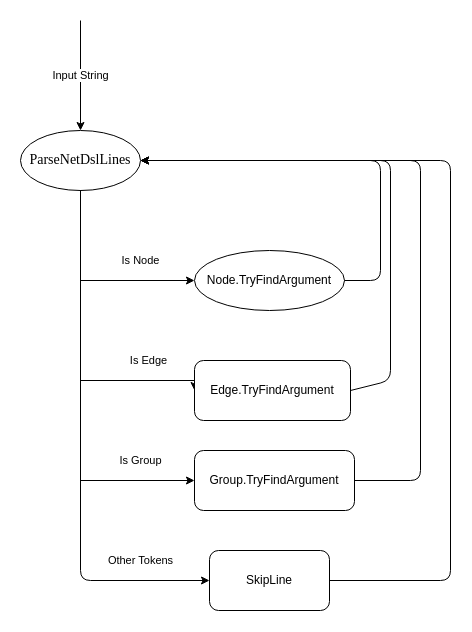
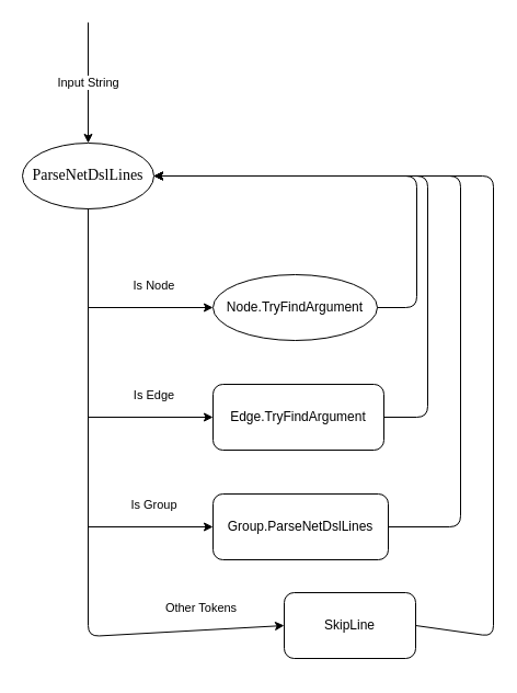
- <mxCell id="8" value="Edge.TryFindArgument" style="rounded=1;whiteSpace=wrap;html=1;" vertex="1" parent="1"><mxGeometry x="194" y="360" width="156" height="60" as="geometry" /></mxCell>
+ <mxCell id="8" value="Edge.TryFindArgument" style="rounded=1;whiteSpace=wrap;html=1;" vertex="1" parent="1"><mxGeometry x="194" y="350" width="156" height="60" as="geometry" /></mxCell>
- <mxCell id="9" value="Group.TryFindArgument" style="rounded=1;whiteSpace=wrap;html=1;" vertex="1" parent="1"><mxGeometry x="194" y="450" width="160" height="60" as="geometry" /></mxCell>
+ <mxCell id="9" value="Group.ParseNetDslLines" style="rounded=1;whiteSpace=wrap;html=1;" vertex="1" parent="1"><mxGeometry x="194" y="450" width="160" height="60" as="geometry" /></mxCell>
- <mxCell id="11" value="SkipLine" style="rounded=1;whiteSpace=wrap;html=1;" vertex="1" parent="1"><mxGeometry x="209" y="550" width="120" height="60" as="geometry" /></mxCell>
+ <mxCell id="11" value="SkipLine" style="rounded=1;whiteSpace=wrap;html=1;" vertex="1" parent="1"><mxGeometry x="259" y="540" width="120" height="60" as="geometry" /></mxCell>
